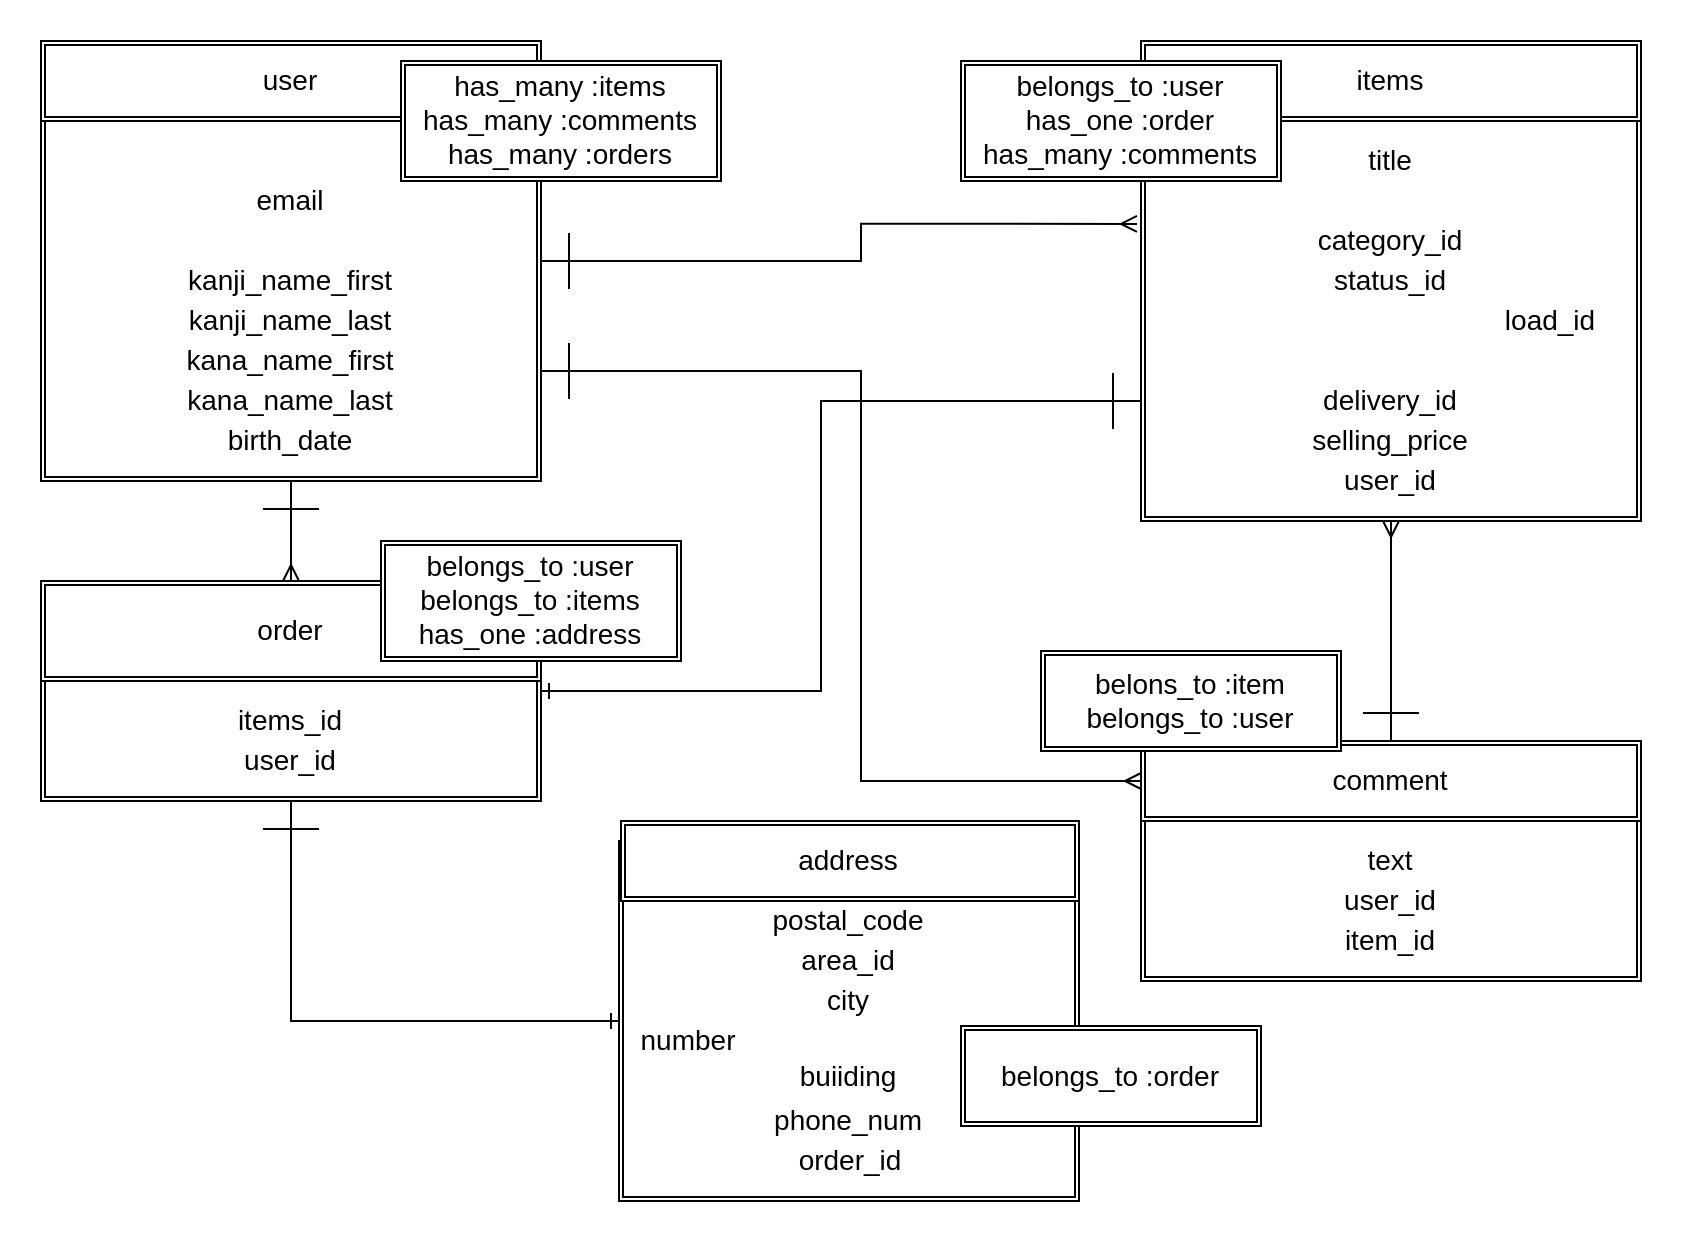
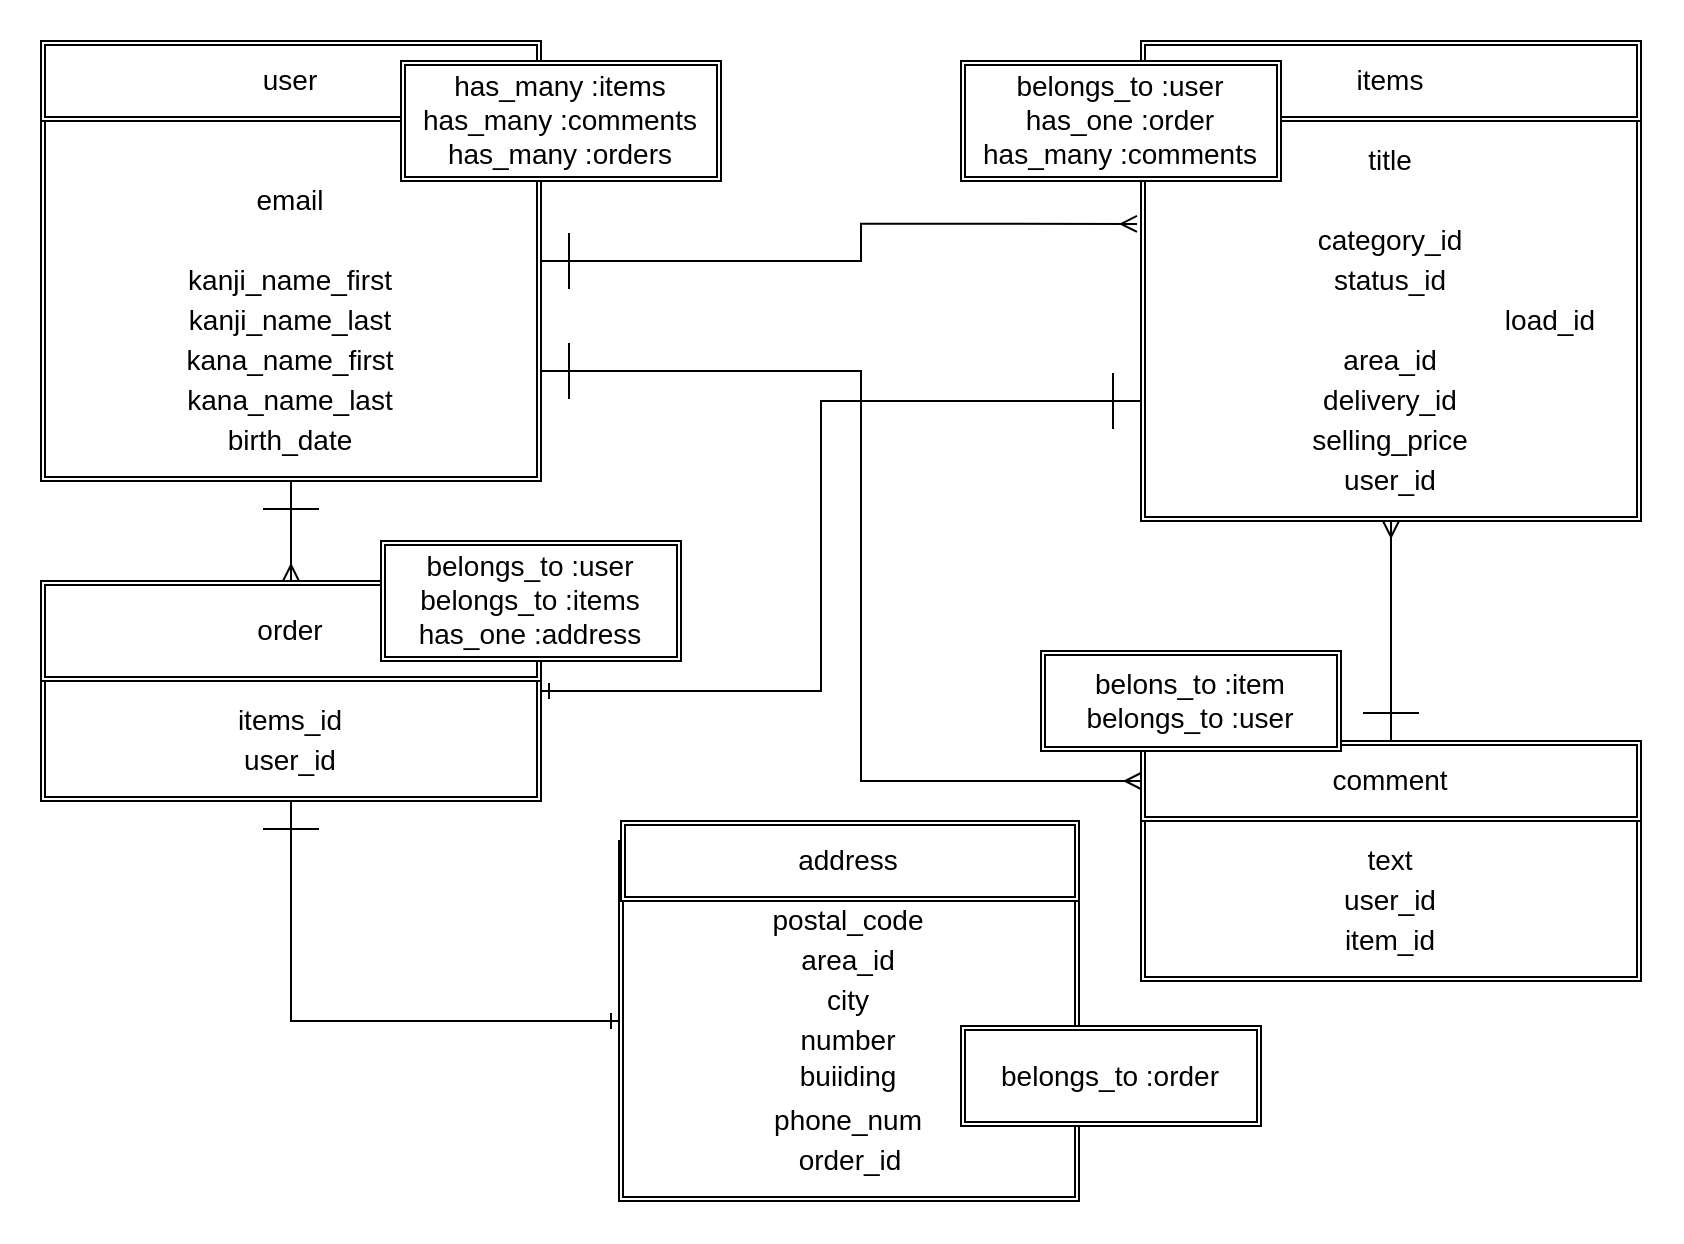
+ <mxCell id="21" value="area_id" style="text;html=1;strokeColor=none;fillColor=none;align=center;verticalAlign=middle;whiteSpace=wrap;rounded=0;fontSize=14;startSize=26;" vertex="1" parent="1"><mxGeometry x="675" y="170" width="40" height="20" as="geometry" /></mxCell>
- <mxCell id="44" value="number" style="text;html=1;strokeColor=none;fillColor=none;align=center;verticalAlign=middle;whiteSpace=wrap;rounded=0;fontSize=14;startSize=26;" vertex="1" parent="1"><mxGeometry x="324" y="510" width="40" height="20" as="geometry" /></mxCell>
+ <mxCell id="44" value="number" style="text;html=1;strokeColor=none;fillColor=none;align=center;verticalAlign=middle;whiteSpace=wrap;rounded=0;fontSize=14;startSize=26;" vertex="1" parent="1"><mxGeometry x="404" y="510" width="40" height="20" as="geometry" /></mxCell>
